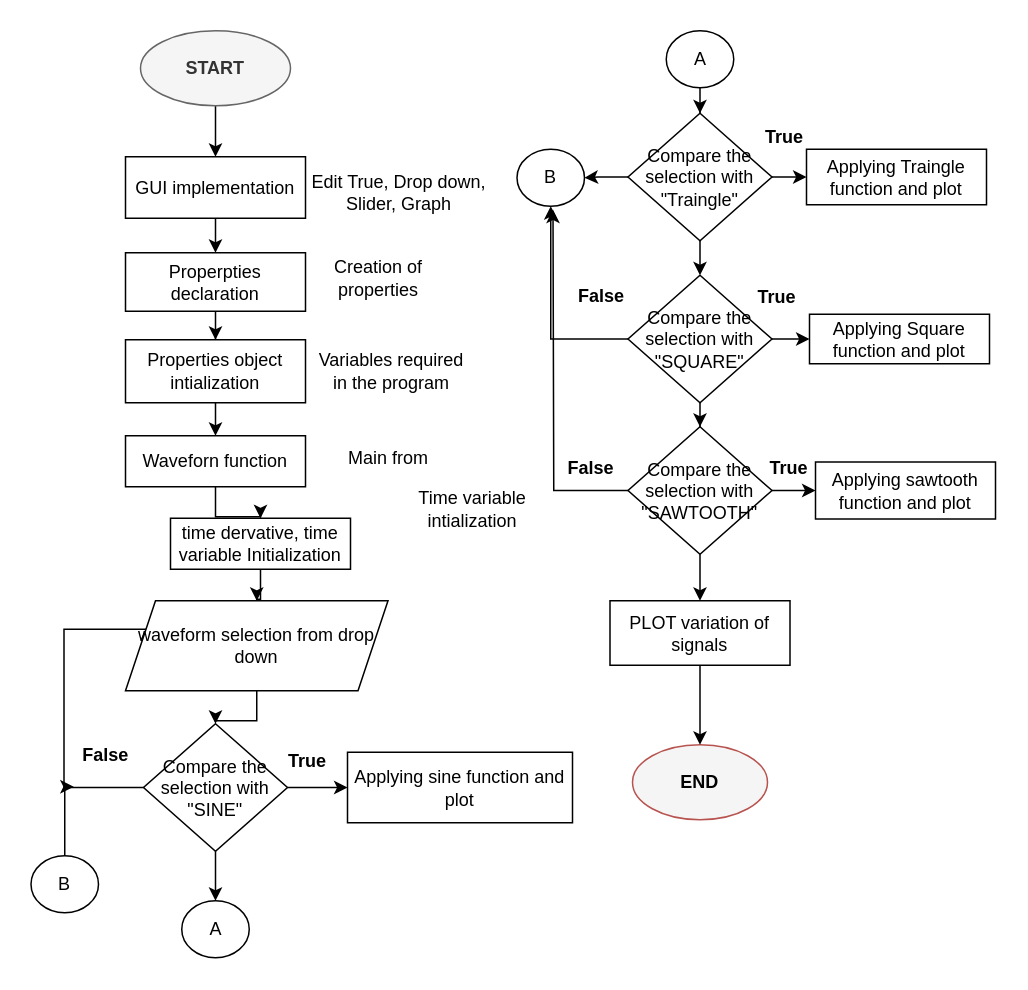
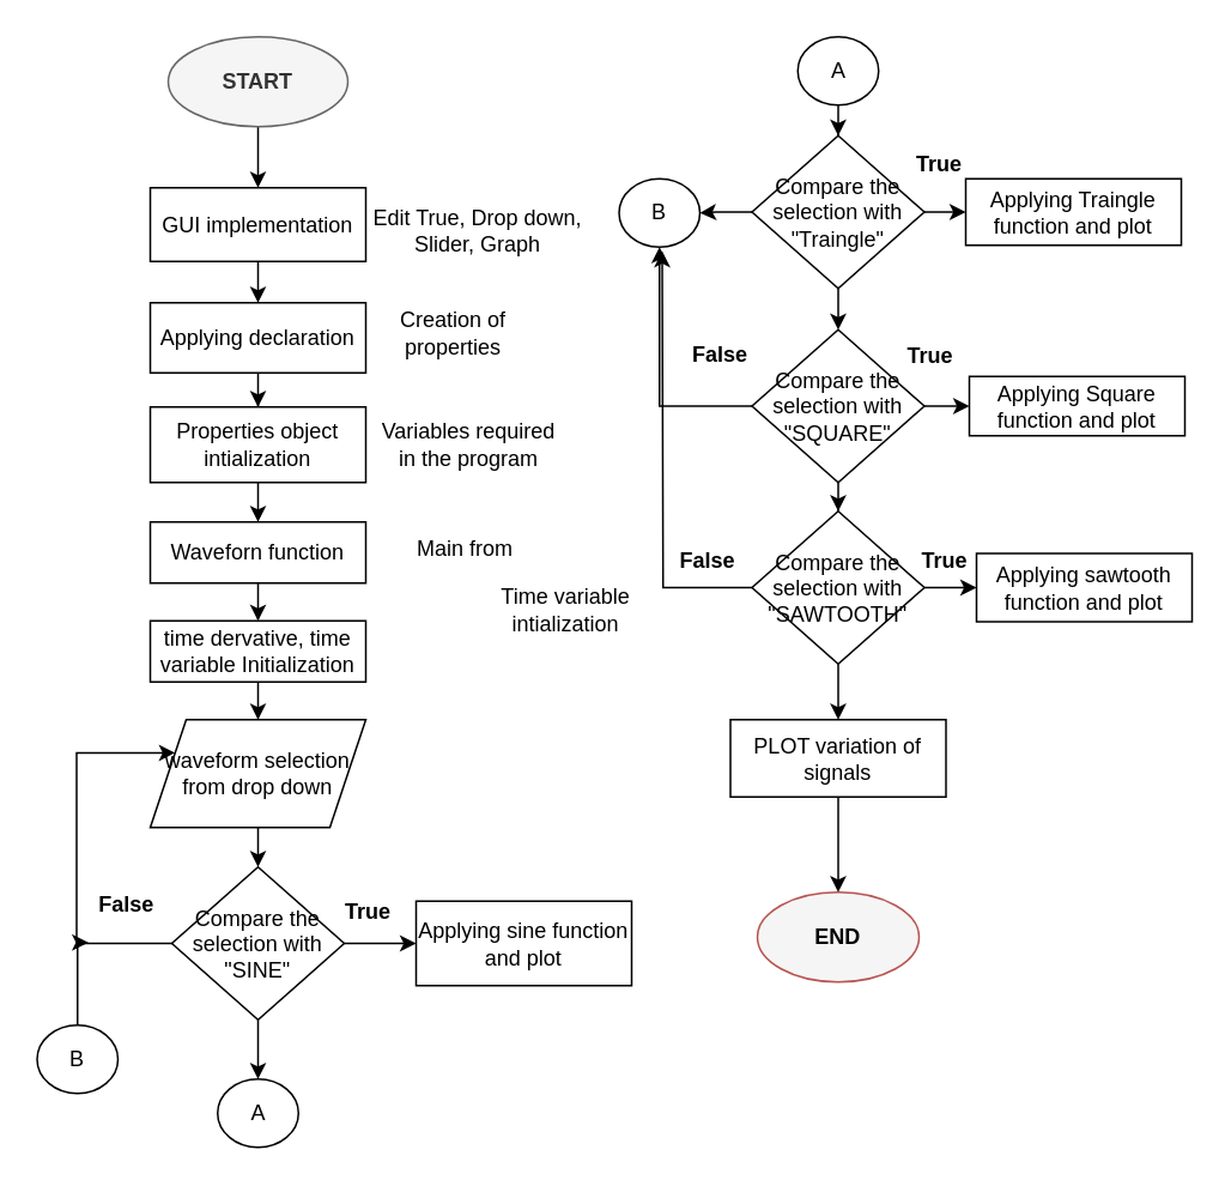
- <mxCell id="5" value="Properpties declaration" style="rounded=0;whiteSpace=wrap;html=1;" parent="1" vertex="1"><mxGeometry x="83" y="168" width="120" height="39" as="geometry" /></mxCell>
+ <mxCell id="5" value="Applying declaration" style="rounded=0;whiteSpace=wrap;html=1;" parent="1" vertex="1"><mxGeometry x="83" y="168" width="120" height="39" as="geometry" /></mxCell>
- <mxCell id="25" value="time dervative, time variable Initialization" style="rounded=0;whiteSpace=wrap;html=1;" vertex="1" parent="1"><mxGeometry x="113" y="345" width="120" height="34" as="geometry" /></mxCell>
+ <mxCell id="25" value="time dervative, time variable Initialization" style="rounded=0;whiteSpace=wrap;html=1;" vertex="1" parent="1"><mxGeometry x="83" y="345" width="120" height="34" as="geometry" /></mxCell>
- <mxCell id="23" value="&lt;span&gt;waveform selection from drop down&lt;/span&gt;" style="shape=parallelogram;perimeter=parallelogramPerimeter;whiteSpace=wrap;html=1;fixedSize=1;" vertex="1" parent="1"><mxGeometry x="83" y="400" width="175" height="60" as="geometry" /></mxCell>
+ <mxCell id="23" value="&lt;span&gt;waveform selection from drop down&lt;/span&gt;" style="shape=parallelogram;perimeter=parallelogramPerimeter;whiteSpace=wrap;html=1;fixedSize=1;" vertex="1" parent="1"><mxGeometry x="83" y="400" width="120" height="60" as="geometry" /></mxCell>
- <mxCell id="26" value="Applying sine function and plot" style="rounded=0;whiteSpace=wrap;html=1;" vertex="1" parent="1"><mxGeometry x="231" y="501" width="150" height="47" as="geometry" /></mxCell>
+ <mxCell id="26" value="Applying sine function and plot" style="rounded=0;whiteSpace=wrap;html=1;" vertex="1" parent="1"><mxGeometry x="231" y="501" width="120" height="47" as="geometry" /></mxCell>
